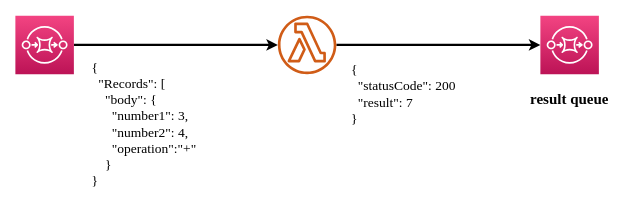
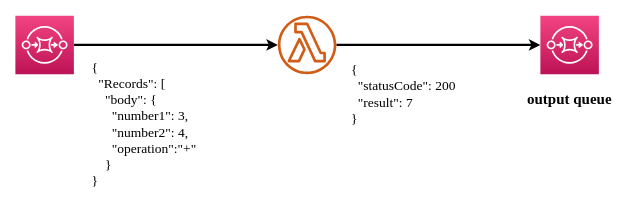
- <mxCell id="7" value="&lt;font style=&quot;font-size: 20px&quot;&gt;result queue&lt;/font&gt;" style="text;html=1;strokeColor=none;fillColor=none;align=center;verticalAlign=middle;whiteSpace=wrap;rounded=0;fontFamily=Architects Daughter;fontStyle=1;fontSize=20;" vertex="1" parent="1"><mxGeometry x="696" y="110" width="126" height="40" as="geometry" /></mxCell>
+ <mxCell id="7" value="&lt;font style=&quot;font-size: 20px&quot;&gt;output queue&lt;/font&gt;" style="text;html=1;strokeColor=none;fillColor=none;align=center;verticalAlign=middle;whiteSpace=wrap;rounded=0;fontFamily=Architects Daughter;fontStyle=1;fontSize=20;" vertex="1" parent="1"><mxGeometry x="696" y="110" width="126" height="40" as="geometry" /></mxCell>
